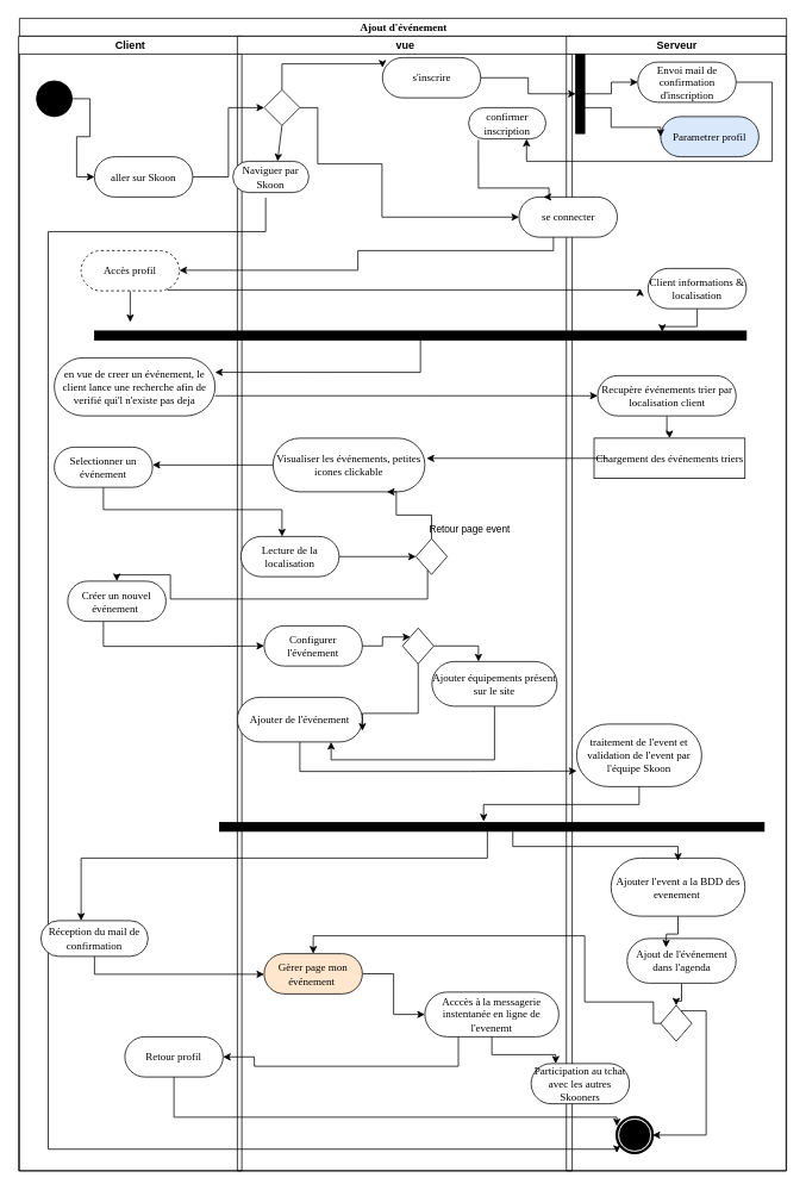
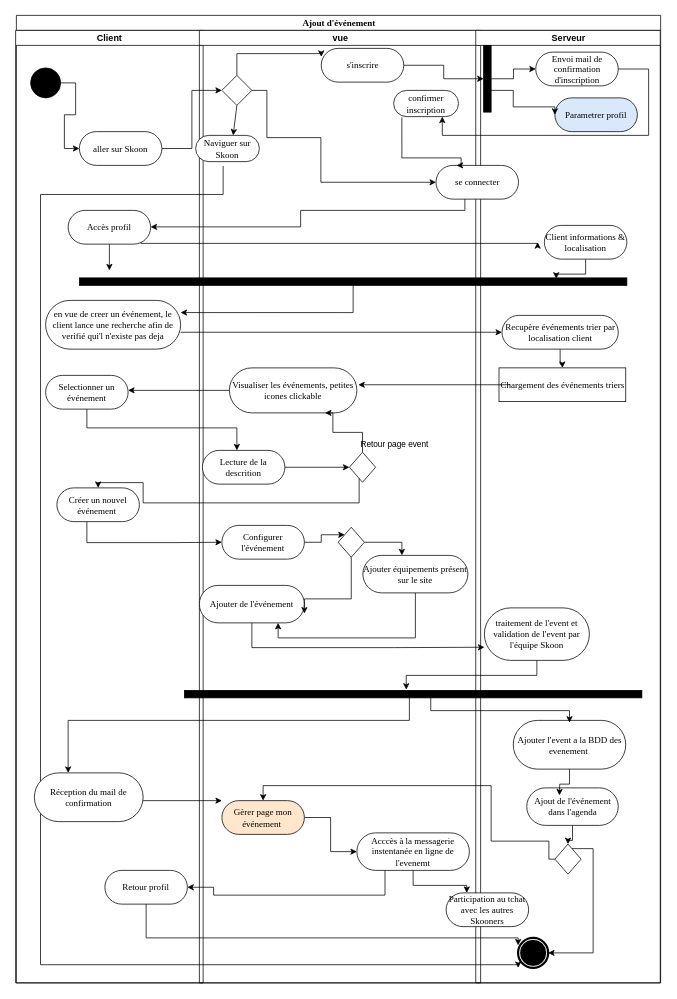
- <mxCell id="17" value="Naviguer par Skoon" style="rounded=1;whiteSpace=wrap;html=1;shadow=0;comic=0;labelBackgroundColor=none;strokeWidth=1;fontFamily=Verdana;fontSize=12;align=center;arcSize=50;" parent="13" vertex="1"><mxGeometry x="-5" y="140" width="85" height="35" as="geometry" /></mxCell>
+ <mxCell id="17" value="Naviguer sur Skoon" style="rounded=1;whiteSpace=wrap;html=1;shadow=0;comic=0;labelBackgroundColor=none;strokeWidth=1;fontFamily=Verdana;fontSize=12;align=center;arcSize=50;" parent="13" vertex="1"><mxGeometry x="-5" y="140" width="85" height="35" as="geometry" /></mxCell>
- <mxCell id="12" value="Accès profil" style="rounded=1;whiteSpace=wrap;html=1;shadow=0;comic=0;labelBackgroundColor=none;strokeWidth=1;fontFamily=Verdana;fontSize=12;align=center;arcSize=50;dashed=1;" parent="7" vertex="1"><mxGeometry x="70" y="240" width="110" height="45" as="geometry" /></mxCell>
+ <mxCell id="12" value="Accès profil" style="rounded=1;whiteSpace=wrap;html=1;shadow=0;comic=0;labelBackgroundColor=none;strokeWidth=1;fontFamily=Verdana;fontSize=12;align=center;arcSize=50;" parent="7" vertex="1"><mxGeometry x="70" y="240" width="110" height="45" as="geometry" /></mxCell>
- <mxCell id="23" value="Lecture de la localisation" style="rounded=1;whiteSpace=wrap;html=1;shadow=0;comic=0;labelBackgroundColor=none;strokeWidth=1;fontFamily=Verdana;fontSize=12;align=center;arcSize=50;" parent="13" vertex="1"><mxGeometry x="4" y="560" width="110" height="45" as="geometry" /></mxCell>
+ <mxCell id="23" value="Lecture de la descrition" style="rounded=1;whiteSpace=wrap;html=1;shadow=0;comic=0;labelBackgroundColor=none;strokeWidth=1;fontFamily=Verdana;fontSize=12;align=center;arcSize=50;" parent="13" vertex="1"><mxGeometry x="4" y="560" width="110" height="45" as="geometry" /></mxCell>
- <mxCell id="71" value="Réception du mail de confirmation" style="rounded=1;whiteSpace=wrap;html=1;shadow=0;comic=0;labelBackgroundColor=none;strokeWidth=1;fontFamily=Verdana;fontSize=12;align=center;arcSize=50;" parent="7" vertex="1"><mxGeometry x="25" y="990" width="120" height="40" as="geometry" /></mxCell>
+ <mxCell id="71" value="Réception du mail de confirmation" style="rounded=1;whiteSpace=wrap;html=1;shadow=0;comic=0;labelBackgroundColor=none;strokeWidth=1;fontFamily=Verdana;fontSize=12;align=center;arcSize=50;" parent="7" vertex="1"><mxGeometry x="25" y="990" width="145" height="65" as="geometry" /></mxCell>
